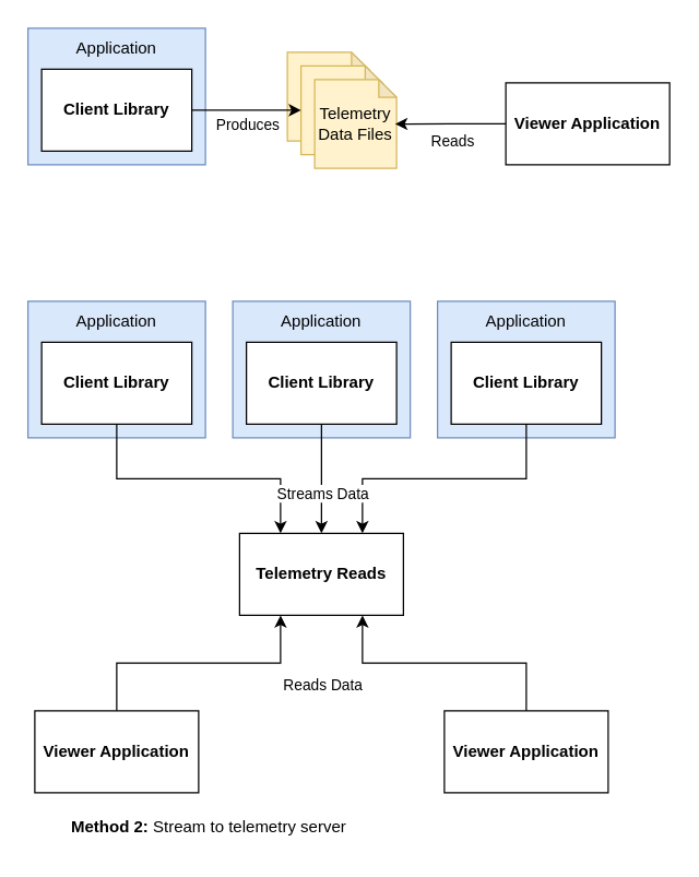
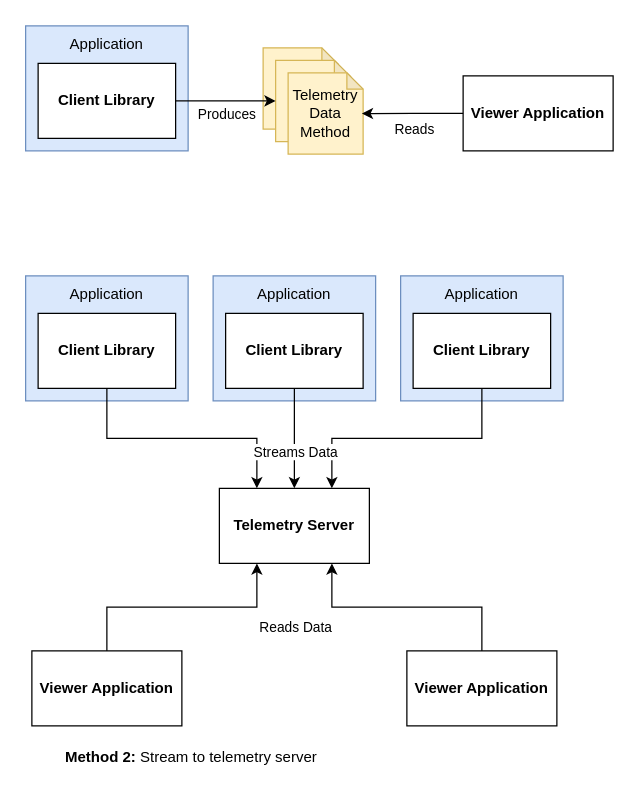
- <mxCell id="7" value="Telemetry&lt;div&gt;Data Files&lt;/div&gt;" style="shape=note;whiteSpace=wrap;html=1;backgroundOutline=1;darkOpacity=0.05;size=13;fillColor=#fff2cc;strokeColor=#d6b656;" vertex="1" parent="4"><mxGeometry x="20" y="20" width="60" height="65" as="geometry" /></mxCell>
+ <mxCell id="7" value="Telemetry&lt;div&gt;Data Method&lt;/div&gt;" style="shape=note;whiteSpace=wrap;html=1;backgroundOutline=1;darkOpacity=0.05;size=13;fillColor=#fff2cc;strokeColor=#d6b656;" vertex="1" parent="4"><mxGeometry x="20" y="20" width="60" height="65" as="geometry" /></mxCell>
- <mxCell id="26" value="&lt;b&gt;Telemetry Reads&lt;/b&gt;" style="rounded=0;whiteSpace=wrap;html=1;" vertex="1" parent="1"><mxGeometry x="175" y="390" width="120" height="60" as="geometry" /></mxCell>
+ <mxCell id="26" value="&lt;b&gt;Telemetry Server&lt;/b&gt;" style="rounded=0;whiteSpace=wrap;html=1;" vertex="1" parent="1"><mxGeometry x="175" y="390" width="120" height="60" as="geometry" /></mxCell>
